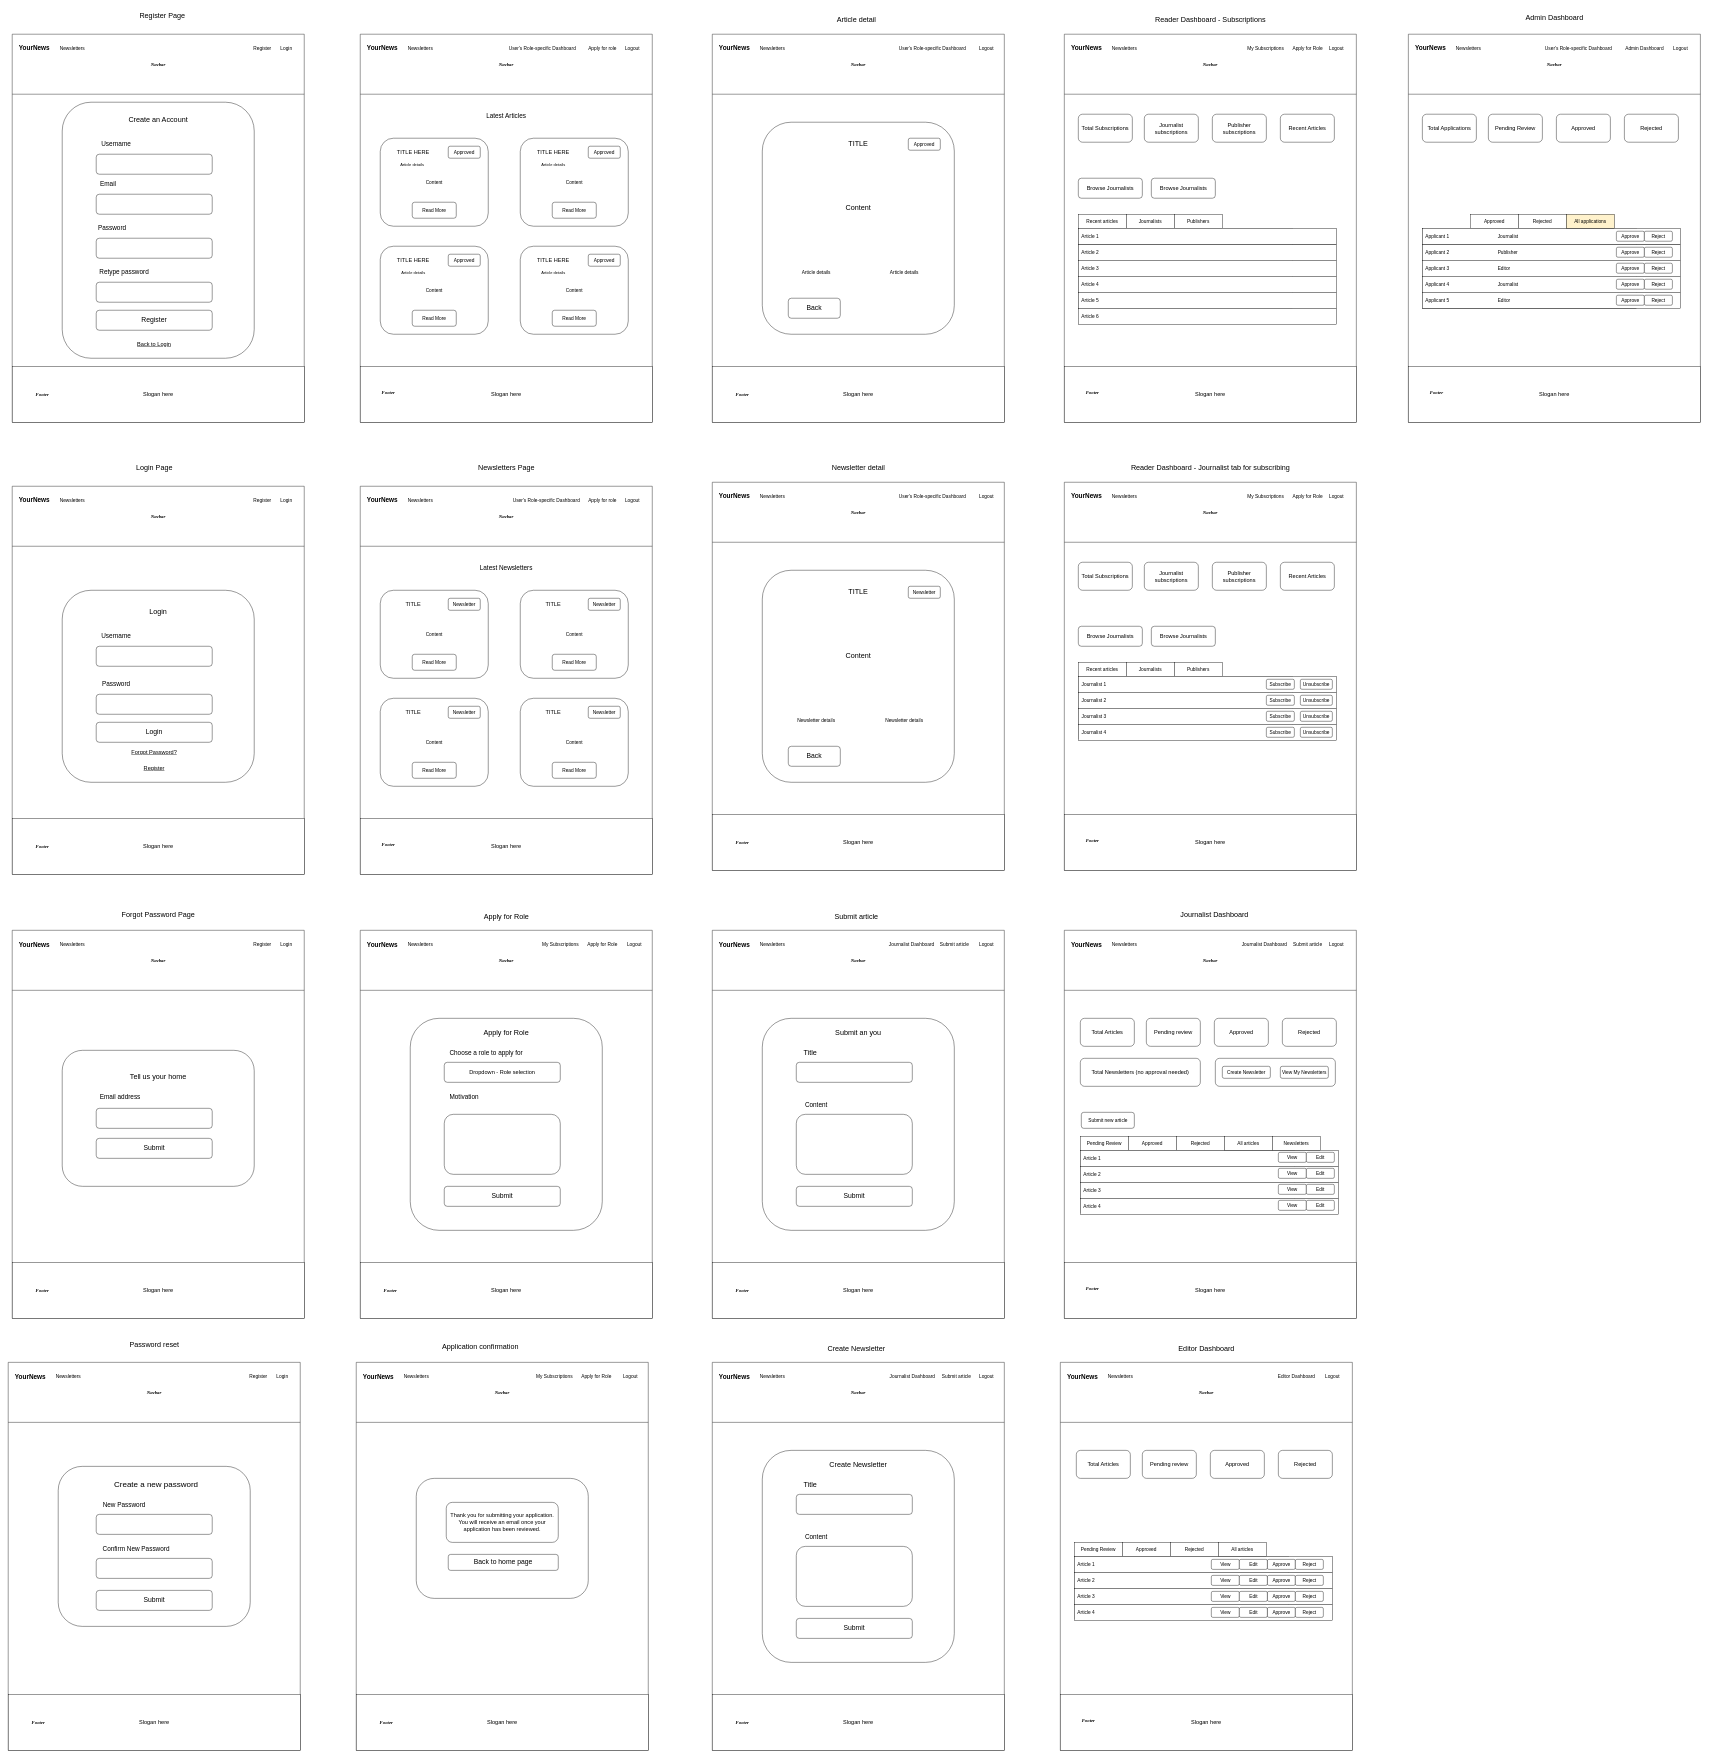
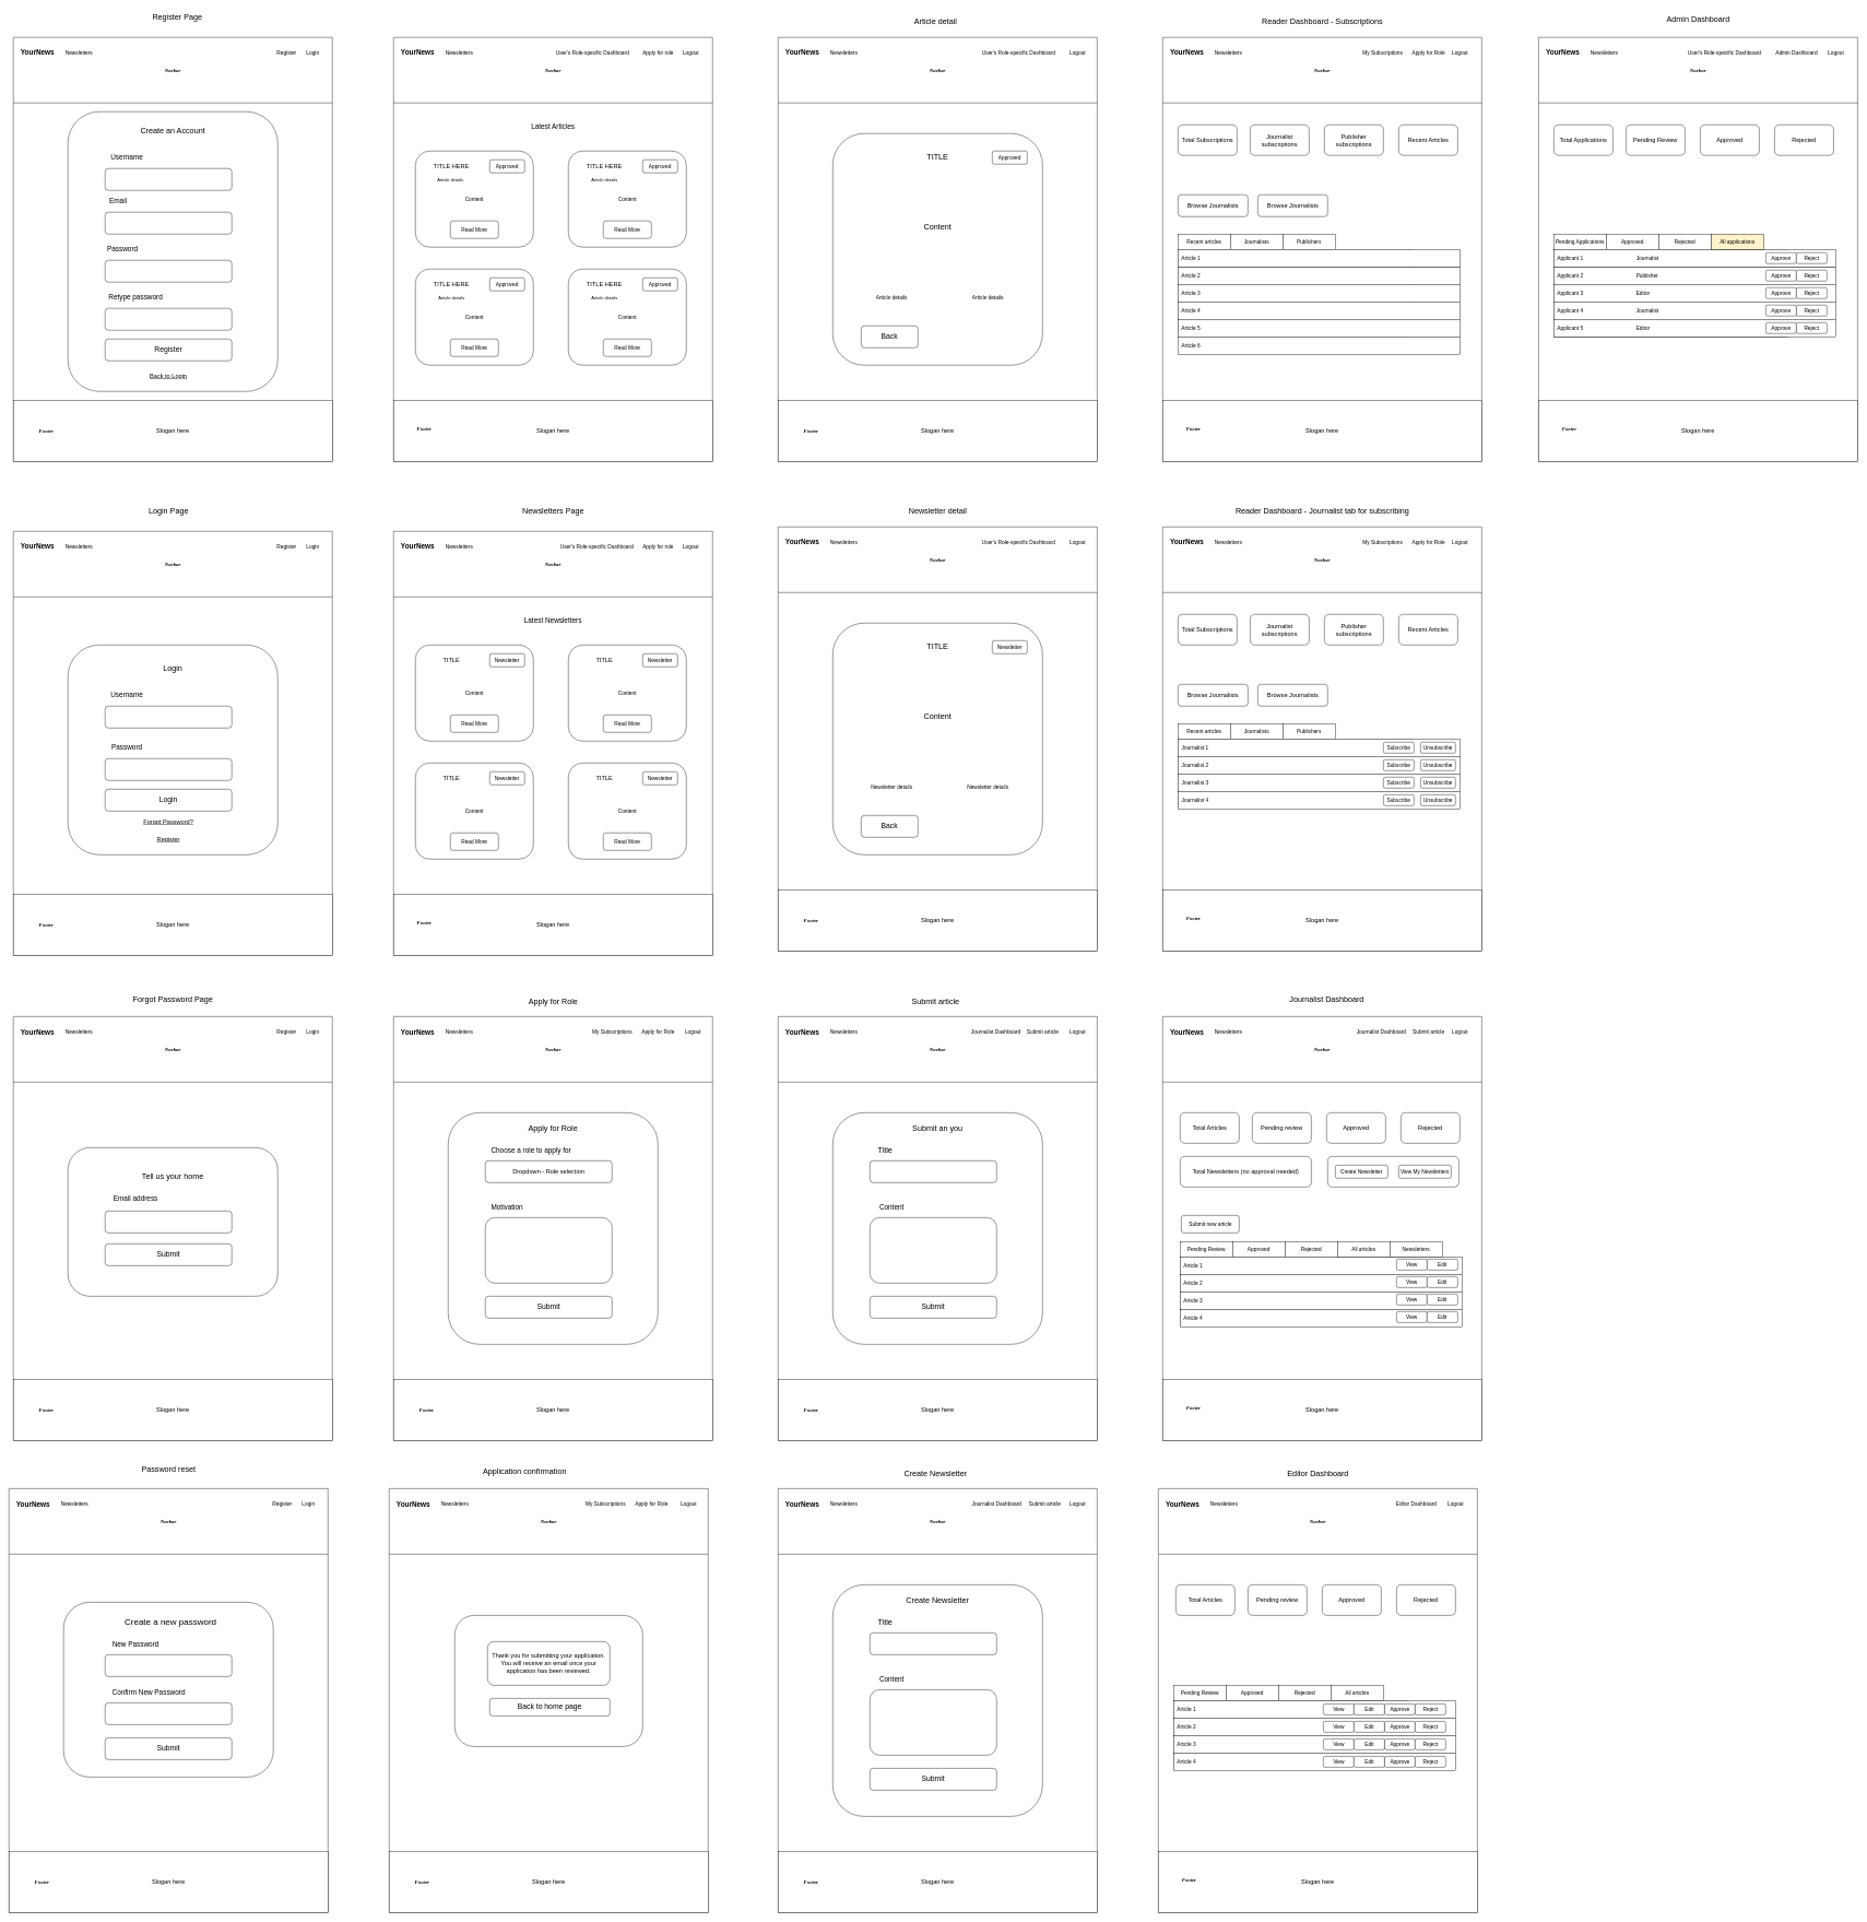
+ <mxCell id="352" value="Pending Applications" style="rounded=0;whiteSpace=wrap;html=1;fillColor=light-dark(#FFFFFF,#2D2D2D);" parent="341" vertex="1"><mxGeometry x="35" y="450" width="120" height="35" as="geometry" /></mxCell>
- <mxCell id="145" value="&lt;font style=&quot;font-size: 16px;&quot;&gt;Email address&lt;/font&gt;" style="text;html=1;align=center;verticalAlign=middle;whiteSpace=wrap;rounded=0;" parent="135" vertex="1"><mxGeometry x="180" y="400" width="180" height="30" as="geometry" /></mxCell>
+ <mxCell id="145" value="&lt;font style=&quot;font-size: 16px;&quot;&gt;Email address&lt;/font&gt;" style="text;html=1;align=center;verticalAlign=middle;whiteSpace=wrap;rounded=0;" parent="135" vertex="1"><mxGeometry x="190" y="400" width="180" height="30" as="geometry" /></mxCell>
- <mxCell id="79" value="&lt;font style=&quot;font-size: 16px;&quot;&gt;Motivation&lt;/font&gt;" style="text;html=1;align=center;verticalAlign=middle;whiteSpace=wrap;rounded=0;" parent="68" vertex="1"><mxGeometry x="230" y="400" width="60" height="30" as="geometry" /></mxCell>
+ <mxCell id="79" value="&lt;font style=&quot;font-size: 16px;&quot;&gt;Motivation&lt;/font&gt;" style="text;html=1;align=center;verticalAlign=middle;whiteSpace=wrap;rounded=0;" parent="68" vertex="1"><mxGeometry x="230" y="420" width="60" height="30" as="geometry" /></mxCell>
